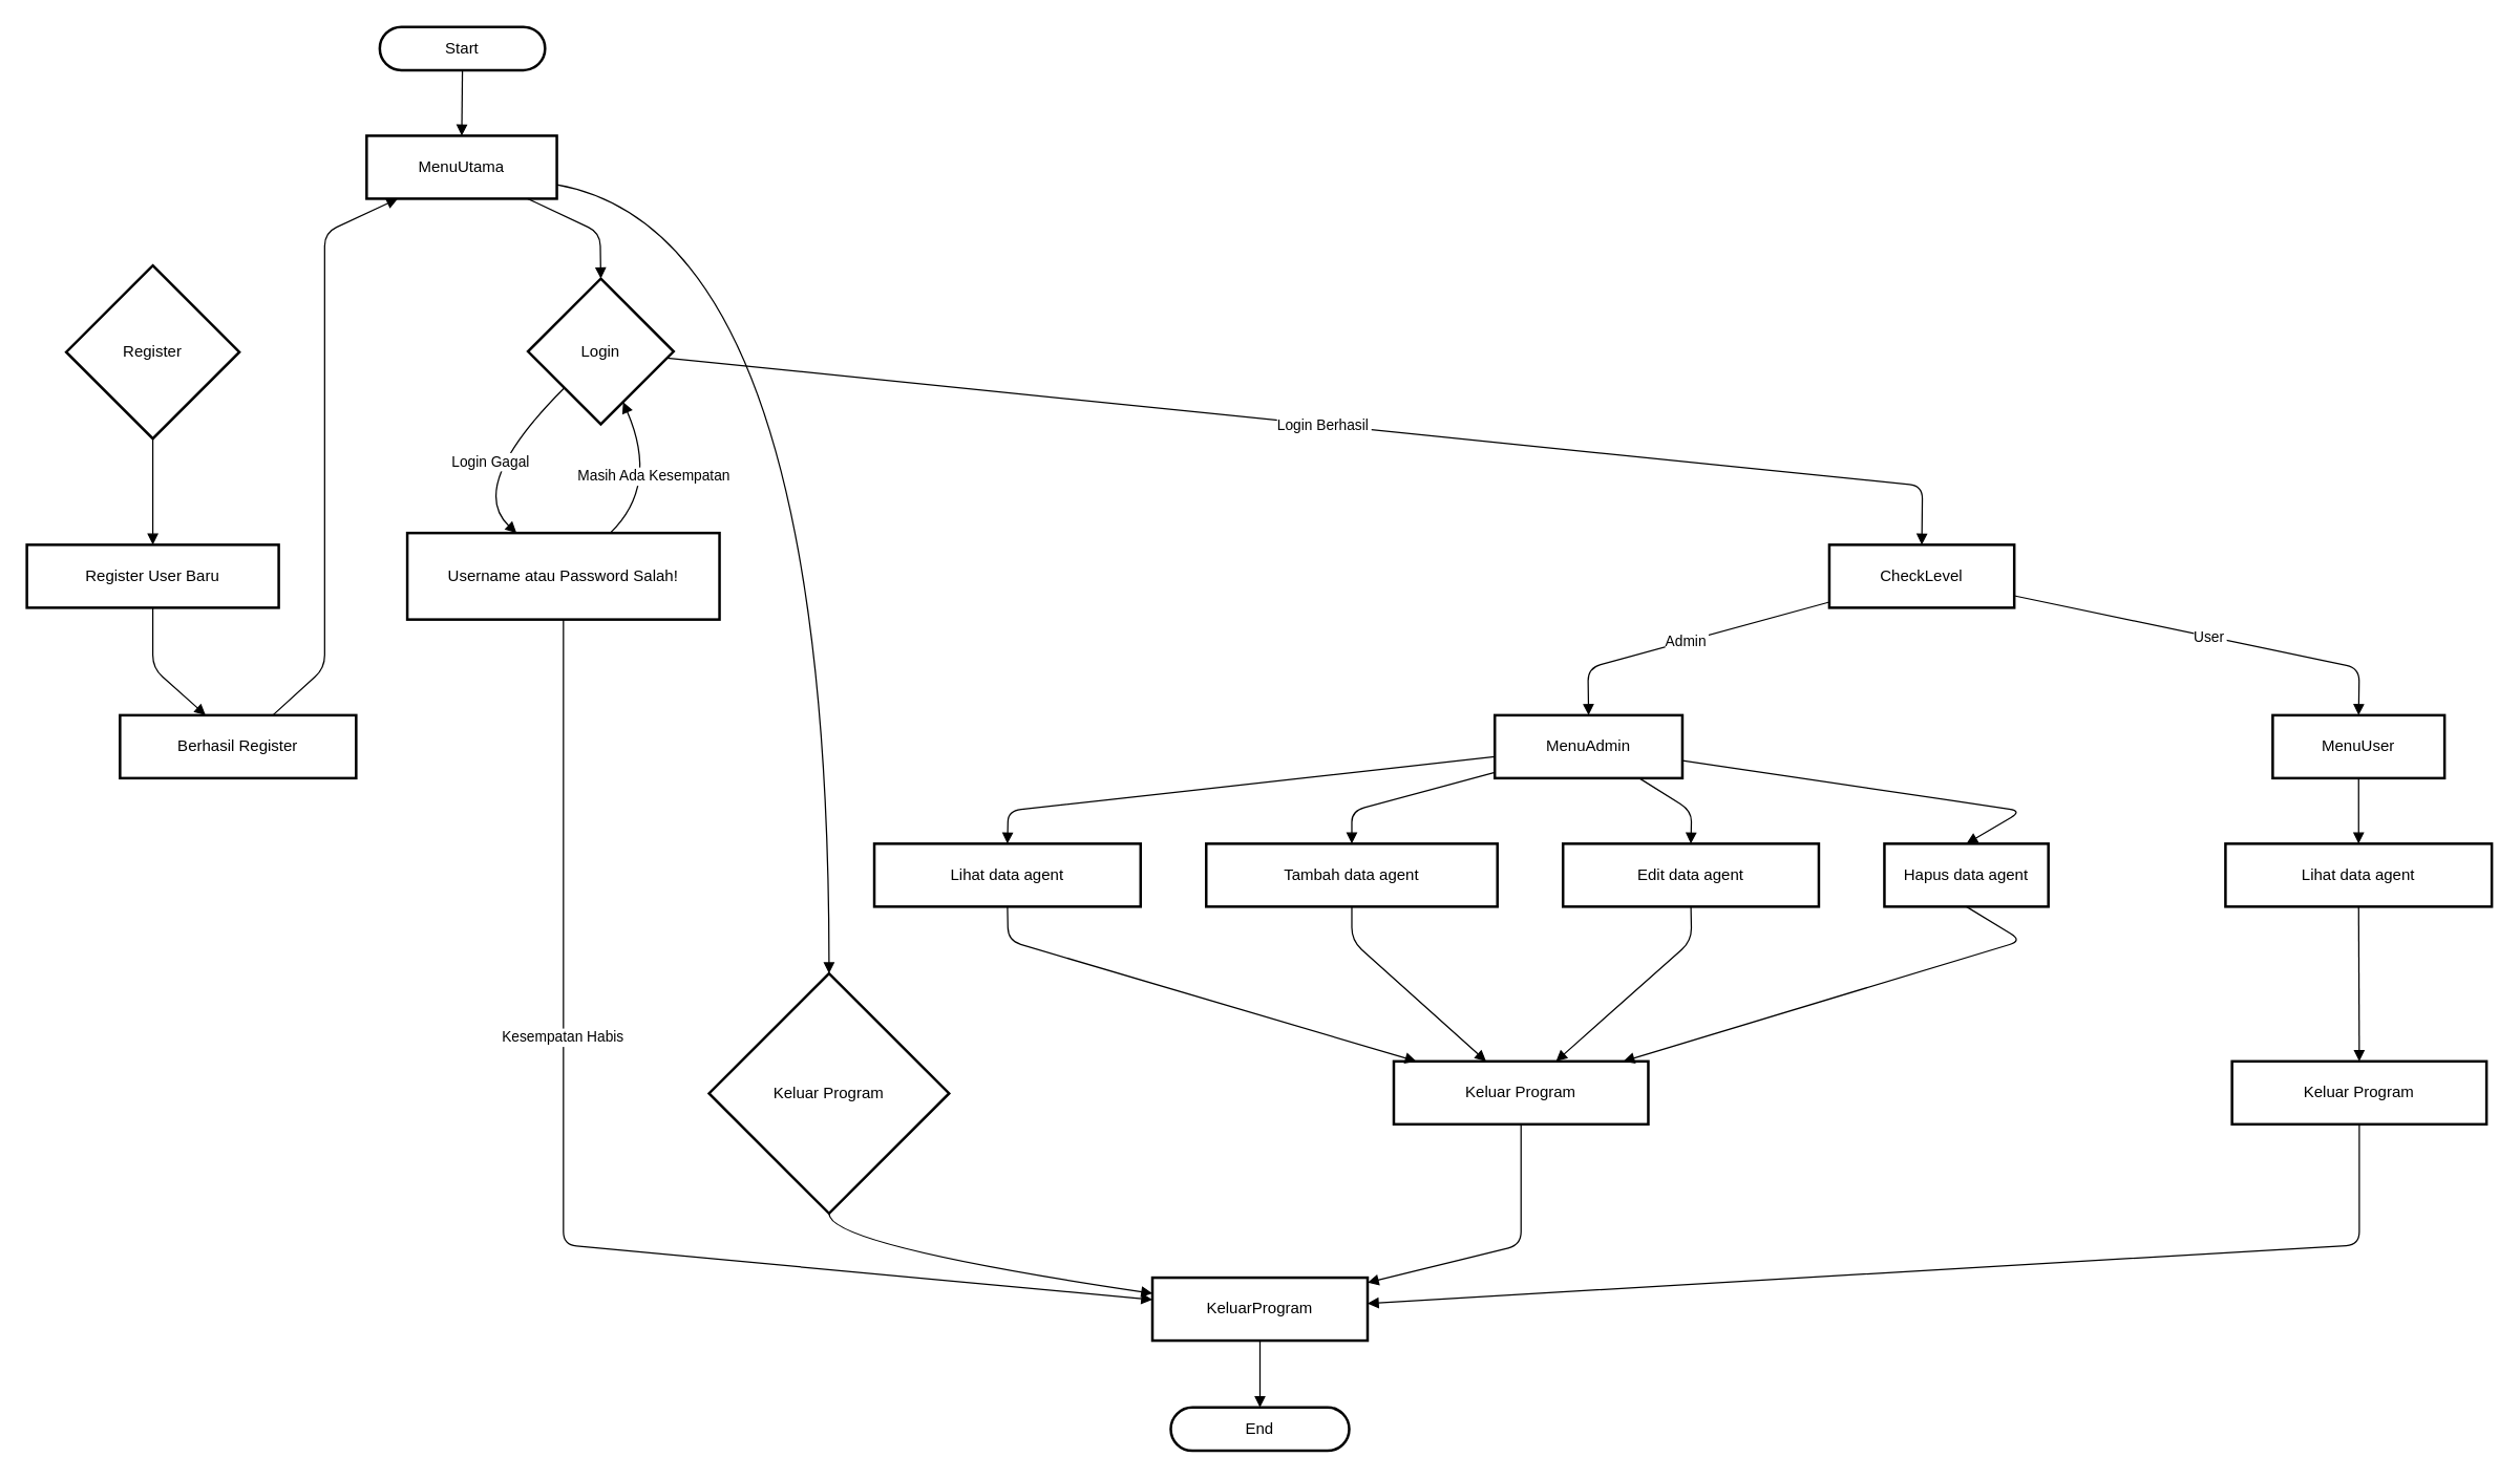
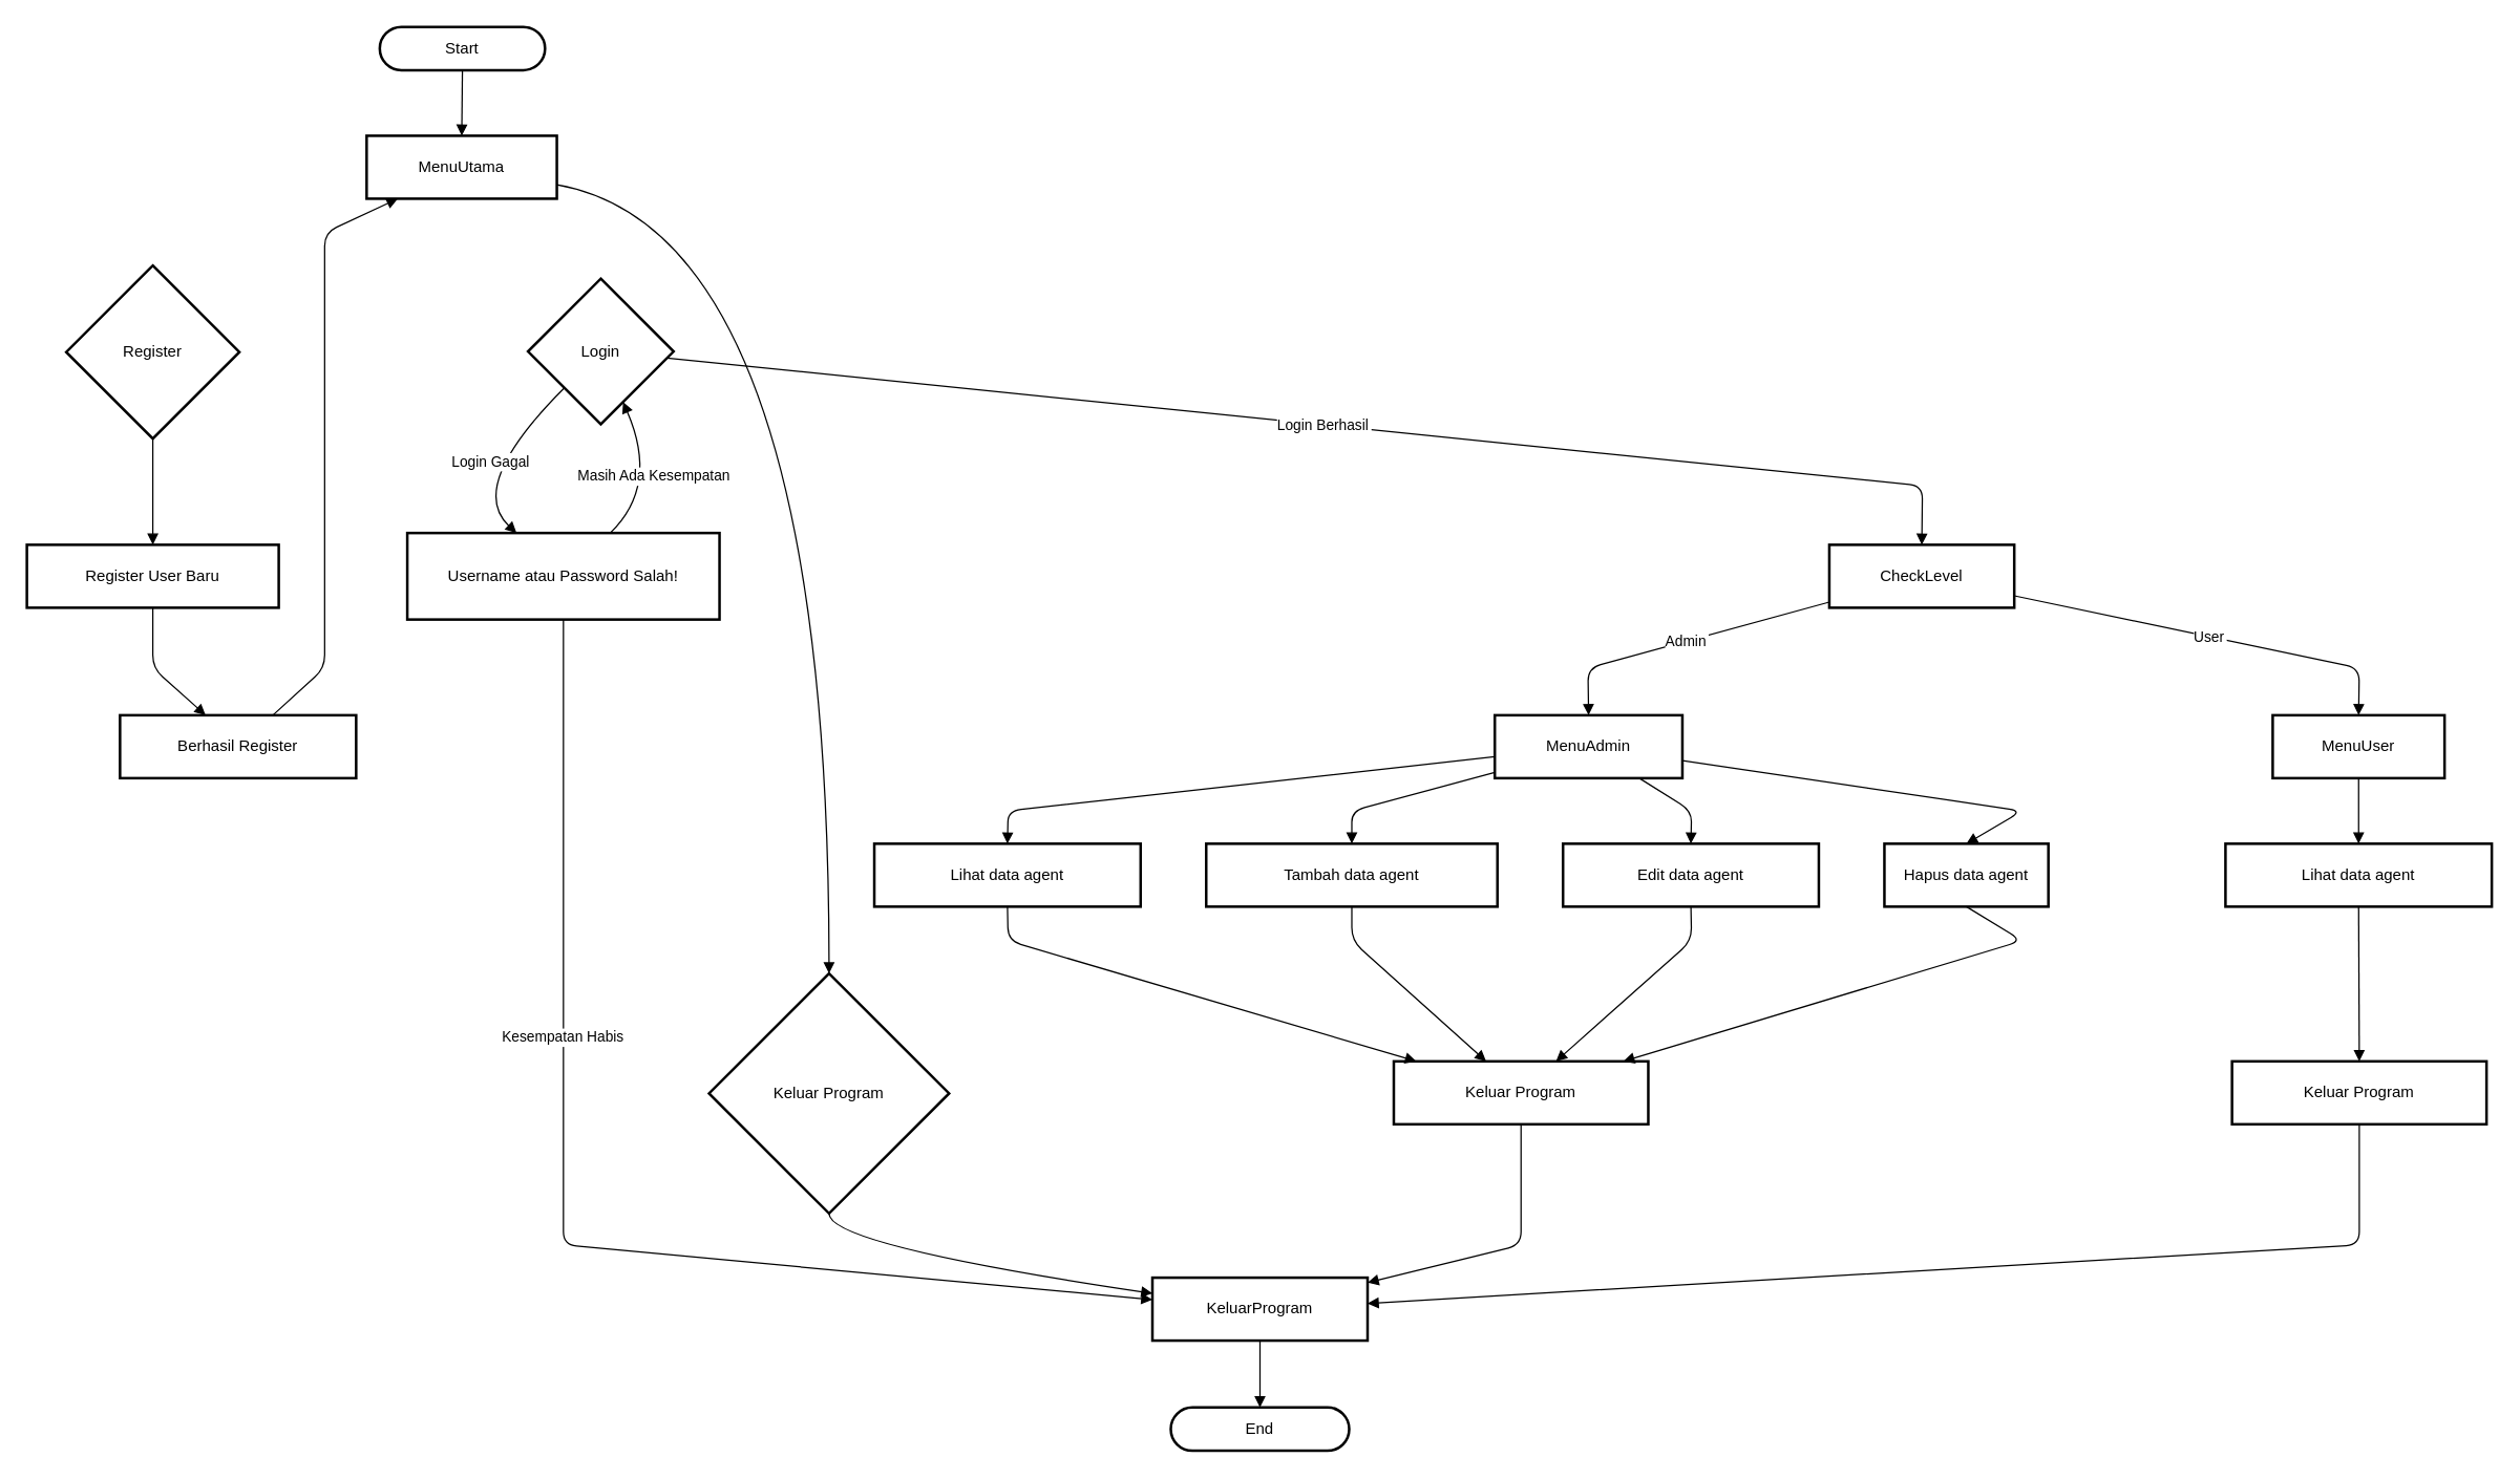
- <mxCell id="23" value="" style="curved=0;startArrow=none;endArrow=block;exitX=0.86;exitY=1.02;entryX=0.5;entryY=0;rounded=1;" parent="1" source="3" target="4" edge="1"><mxGeometry relative="1" as="geometry"><Array as="points"><mxPoint x="457" y="177" /></Array></mxGeometry></mxCell>
